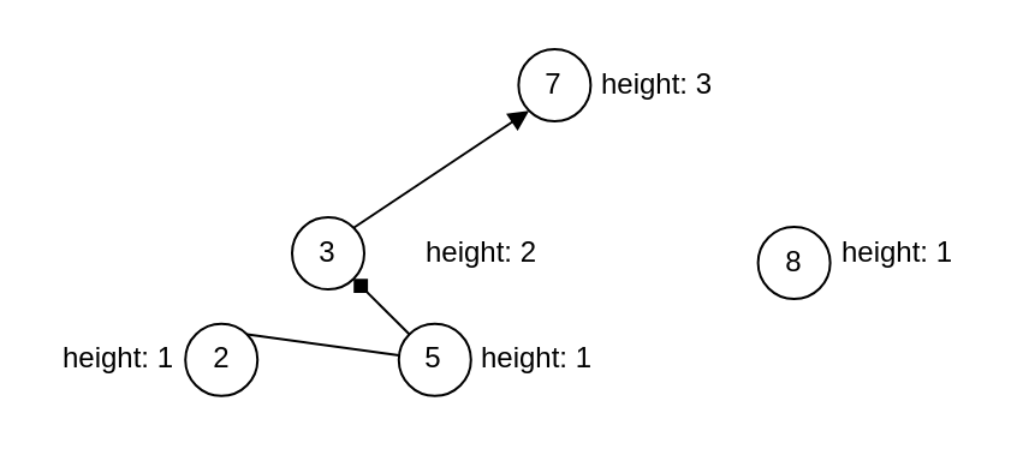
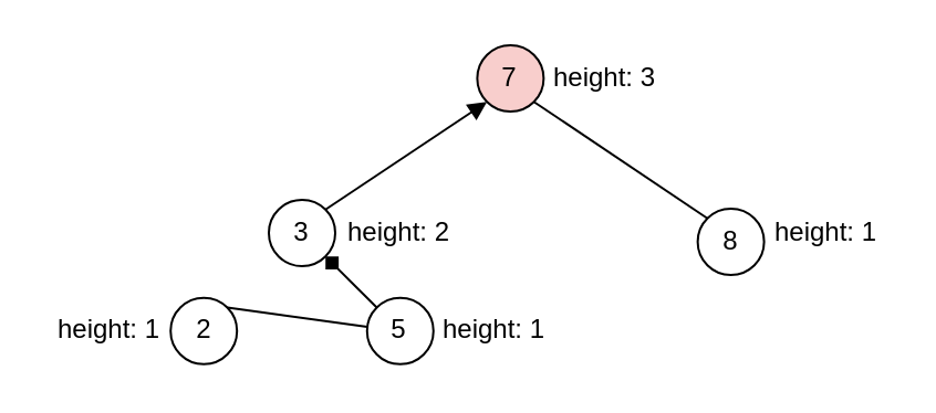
- <mxCell id="2" value="7" style="ellipse;whiteSpace=wrap;html=1;aspect=fixed;" parent="1" vertex="1"><mxGeometry x="215.19" y="20" width="30" height="30" as="geometry" /></mxCell>
+ <mxCell id="2" value="7" style="ellipse;whiteSpace=wrap;html=1;aspect=fixed;fillColor=#f8cecc;" parent="1" vertex="1"><mxGeometry x="215.19" y="20" width="30" height="30" as="geometry" /></mxCell>
+ <mxCell id="6" value="" style="endArrow=none;html=1;entryX=1;entryY=1;entryDx=0;entryDy=0;exitX=0;exitY=0;exitDx=0;exitDy=0;" parent="1" source="5" target="2" edge="1"><mxGeometry width="50" height="50" relative="1" as="geometry"><mxPoint x="301" y="170" as="sourcePoint" /><mxPoint x="351" y="120" as="targetPoint" /></mxGeometry></mxCell>
- <mxCell id="12" value="height: 2" style="text;html=1;strokeColor=none;fillColor=none;align=center;verticalAlign=middle;whiteSpace=wrap;rounded=0;dashed=1;" parent="1" vertex="1"><mxGeometry x="172.49" y="96.52" width="55.81" height="16.95" as="geometry" /></mxCell>
+ <mxCell id="12" value="height: 2" style="text;html=1;strokeColor=none;fillColor=none;align=center;verticalAlign=middle;whiteSpace=wrap;rounded=0;dashed=1;" parent="1" vertex="1"><mxGeometry x="152.49" y="96.52" width="55.81" height="16.95" as="geometry" /></mxCell>
